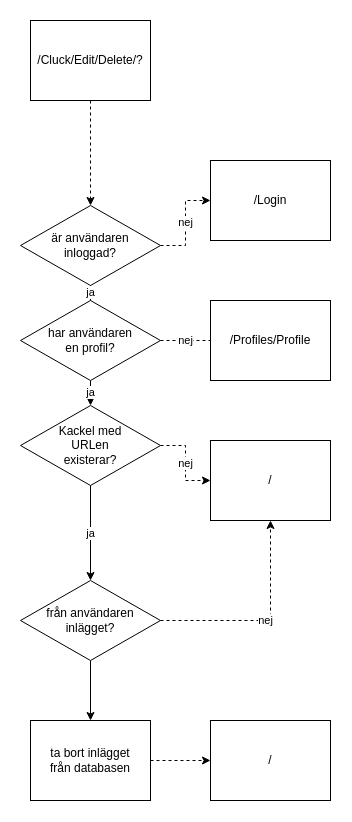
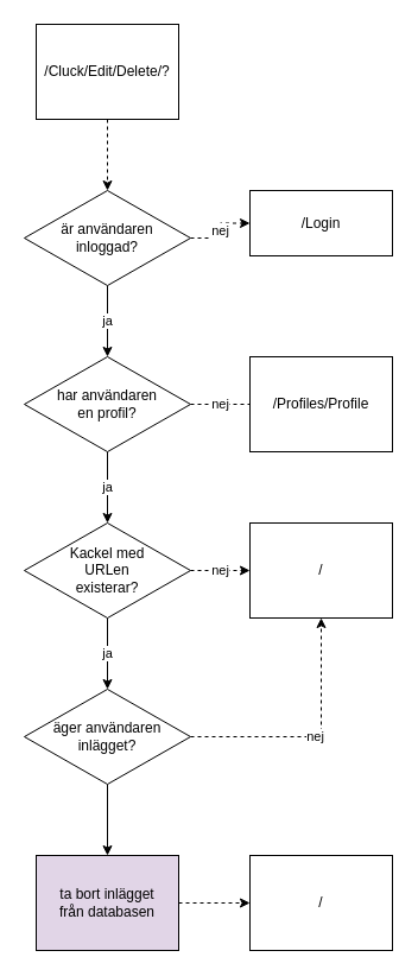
- <mxCell id="17" value="/Login" style="whiteSpace=wrap;html=1;rounded=0;" vertex="1" parent="1"><mxGeometry x="210" y="160" width="120" height="80" as="geometry" /></mxCell>
+ <mxCell id="17" value="/Login" style="whiteSpace=wrap;html=1;rounded=0;" vertex="1" parent="1"><mxGeometry x="210" y="160" width="120" height="55" as="geometry" /></mxCell>
- <mxCell id="9" value="är användaren&lt;br&gt;inloggad?" style="rhombus;whiteSpace=wrap;html=1;rounded=0;" vertex="1" parent="1"><mxGeometry x="20" y="205" width="140" height="80" as="geometry" /></mxCell>
+ <mxCell id="9" value="är användaren&lt;br&gt;inloggad?" style="rhombus;whiteSpace=wrap;html=1;rounded=0;" vertex="1" parent="1"><mxGeometry x="20" y="160" width="140" height="80" as="geometry" /></mxCell>
- <mxCell id="6" value="Kackel med&lt;br&gt;URLen&lt;br&gt;existerar?" style="rhombus;whiteSpace=wrap;html=1;rounded=0;" vertex="1" parent="1"><mxGeometry x="20" y="405" width="140" height="80" as="geometry" /></mxCell>
+ <mxCell id="6" value="Kackel med&lt;br&gt;URLen&lt;br&gt;existerar?" style="rhombus;whiteSpace=wrap;html=1;rounded=0;" vertex="1" parent="1"><mxGeometry x="20" y="440" width="140" height="80" as="geometry" /></mxCell>
- <mxCell id="15" value="från användaren&lt;br&gt;inlägget?" style="rhombus;whiteSpace=wrap;html=1;rounded=0;" vertex="1" parent="1"><mxGeometry x="20" y="580" width="140" height="80" as="geometry" /></mxCell>
+ <mxCell id="15" value="äger användaren&lt;br&gt;inlägget?" style="rhombus;whiteSpace=wrap;html=1;rounded=0;" vertex="1" parent="1"><mxGeometry x="20" y="580" width="140" height="80" as="geometry" /></mxCell>
- <mxCell id="20" value="ta bort inlägget&lt;br&gt;från databasen" style="whiteSpace=wrap;html=1;rounded=0;" vertex="1" parent="1"><mxGeometry x="30" y="720" width="120" height="80" as="geometry" /></mxCell>
+ <mxCell id="20" value="ta bort inlägget&lt;br&gt;från databasen" style="whiteSpace=wrap;html=1;rounded=0;fillColor=#e1d5e7;" vertex="1" parent="1"><mxGeometry x="30" y="720" width="120" height="80" as="geometry" /></mxCell>
